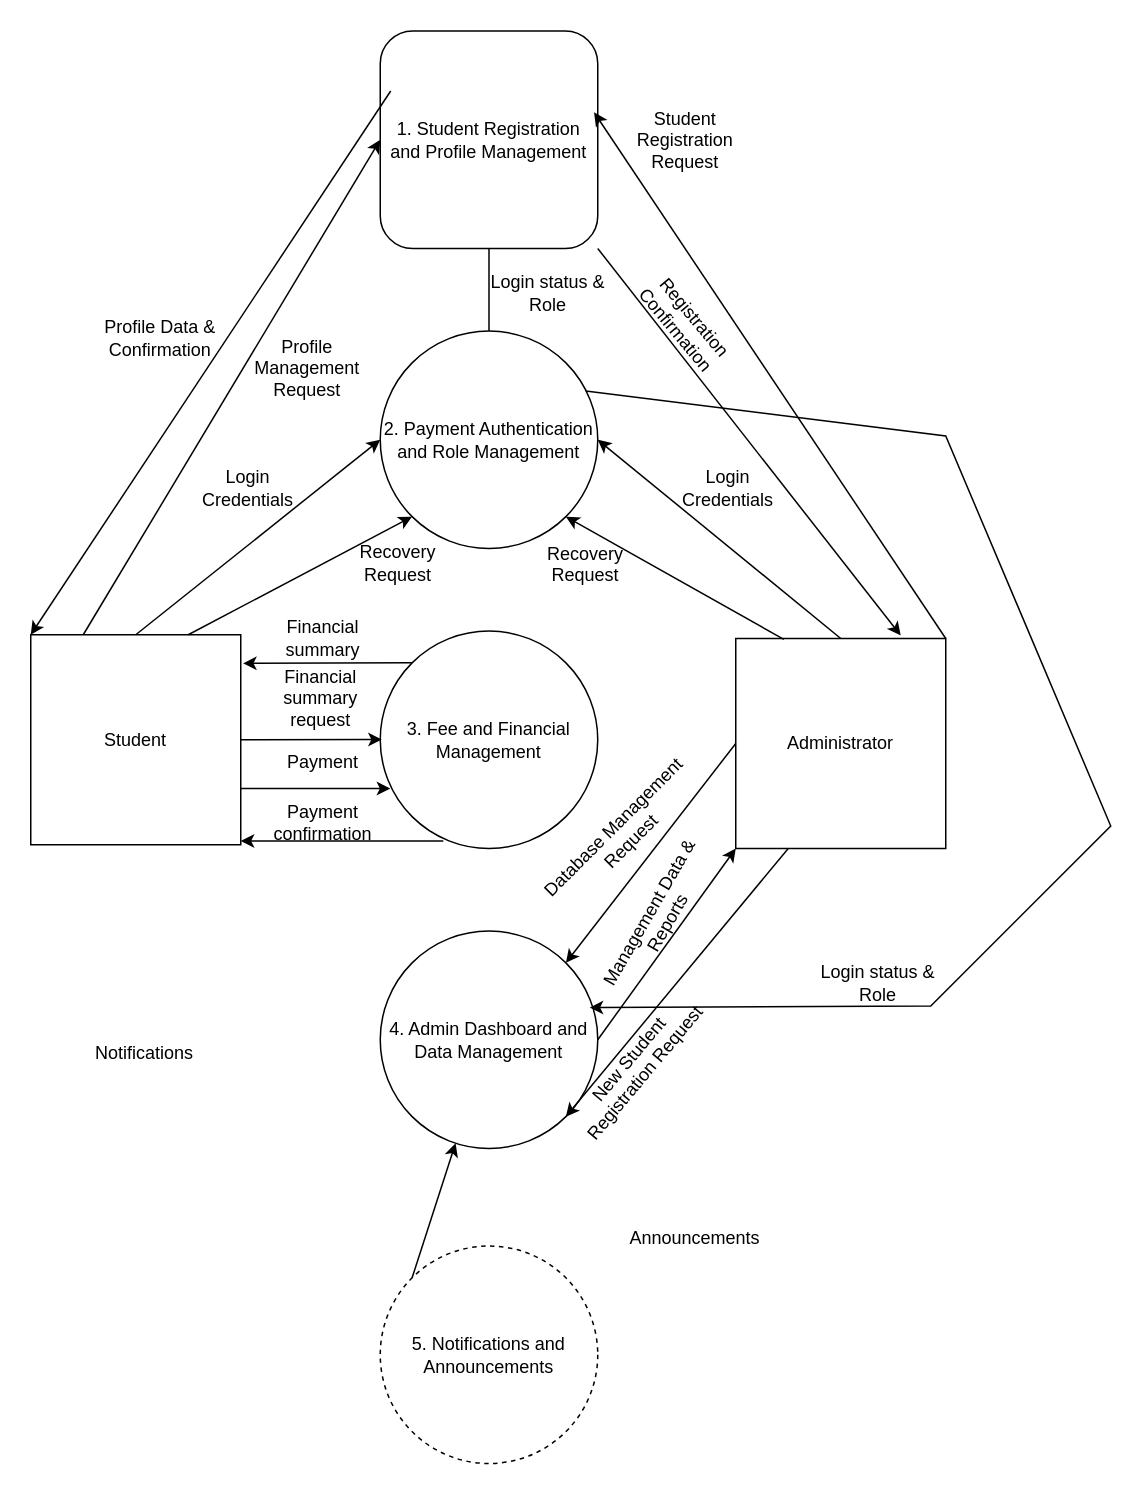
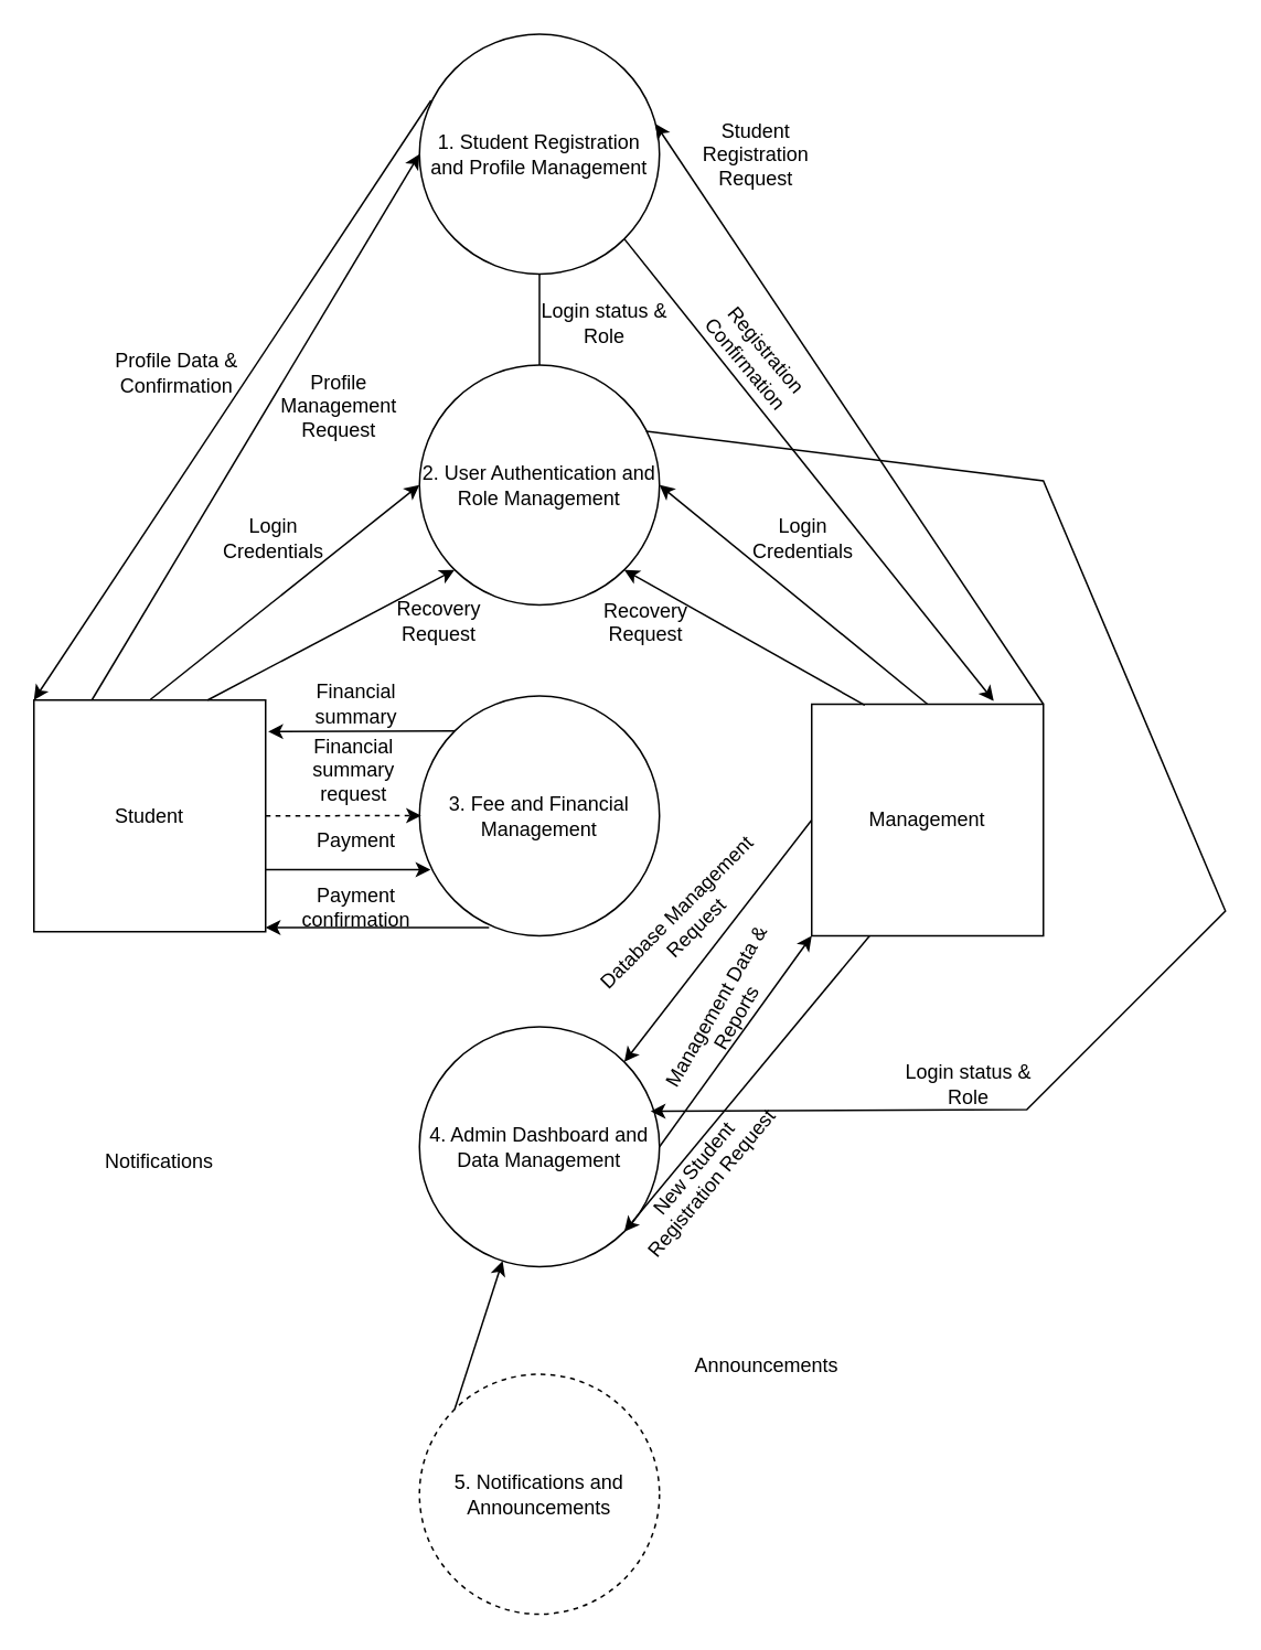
- <mxCell id="2" value="1. Student Registration and Profile Management" style="whiteSpace=wrap;html=1;aspect=fixed;rounded=1;" vertex="1" parent="1"><mxGeometry x="253" y="20" width="145" height="145" as="geometry" /></mxCell>
+ <mxCell id="2" value="1. Student Registration and Profile Management" style="ellipse;whiteSpace=wrap;html=1;aspect=fixed;" vertex="1" parent="1"><mxGeometry x="253" y="20" width="145" height="145" as="geometry" /></mxCell>
- <mxCell id="4" value="2. Payment Authentication and Role Management" style="ellipse;whiteSpace=wrap;html=1;aspect=fixed;" vertex="1" parent="1"><mxGeometry x="253" y="220" width="145" height="145" as="geometry" /></mxCell>
+ <mxCell id="4" value="2. User Authentication and Role Management" style="ellipse;whiteSpace=wrap;html=1;aspect=fixed;" vertex="1" parent="1"><mxGeometry x="253" y="220" width="145" height="145" as="geometry" /></mxCell>
- <mxCell id="38" value="" style="endArrow=classic;html=1;rounded=0;exitX=1;exitY=0.5;exitDx=0;exitDy=0;entryX=0.89;entryY=-0.006;entryDx=0;entryDy=0;entryPerimeter=0;" edge="1" parent="1" source="8" target="14"><mxGeometry width="50" height="50" relative="1" as="geometry"><mxPoint x="282" y="507" as="sourcePoint" /><mxPoint x="170" y="508" as="targetPoint" /></mxGeometry></mxCell>
+ <mxCell id="38" value="" style="endArrow=classic;html=1;rounded=0;exitX=1;exitY=0.5;exitDx=0;exitDy=0;entryX=0.89;entryY=-0.006;entryDx=0;entryDy=0;entryPerimeter=0;dashed=1;" edge="1" parent="1" source="8" target="14"><mxGeometry width="50" height="50" relative="1" as="geometry"><mxPoint x="282" y="507" as="sourcePoint" /><mxPoint x="170" y="508" as="targetPoint" /></mxGeometry></mxCell>
- <mxCell id="9" value="Administrator" style="whiteSpace=wrap;html=1;aspect=fixed;" vertex="1" parent="1"><mxGeometry x="490" y="425" width="140" height="140" as="geometry" /></mxCell>
+ <mxCell id="9" value="Management" style="whiteSpace=wrap;html=1;aspect=fixed;" vertex="1" parent="1"><mxGeometry x="490" y="425" width="140" height="140" as="geometry" /></mxCell>
